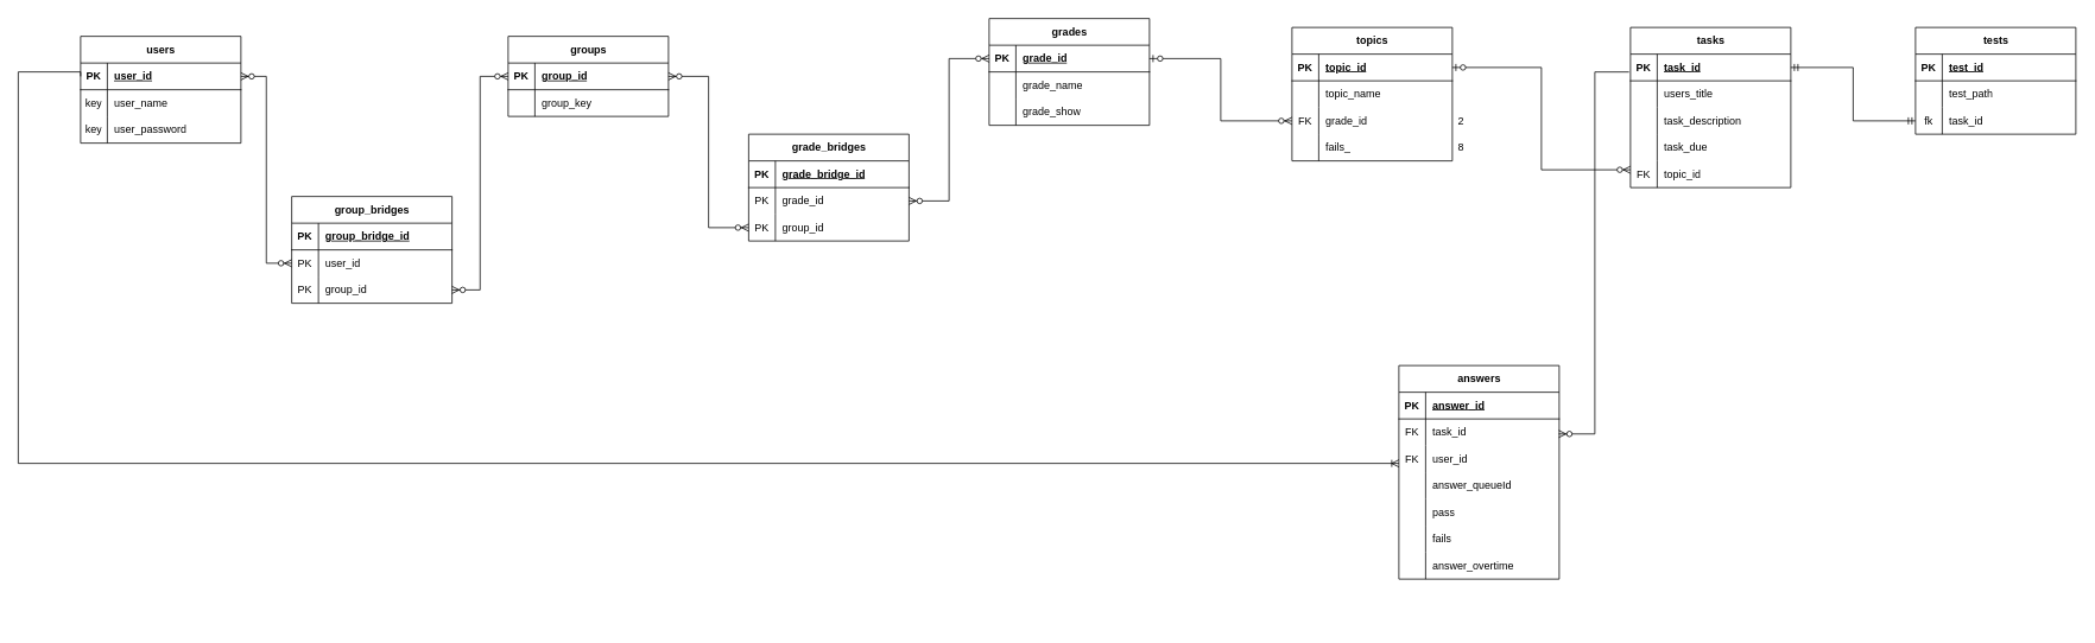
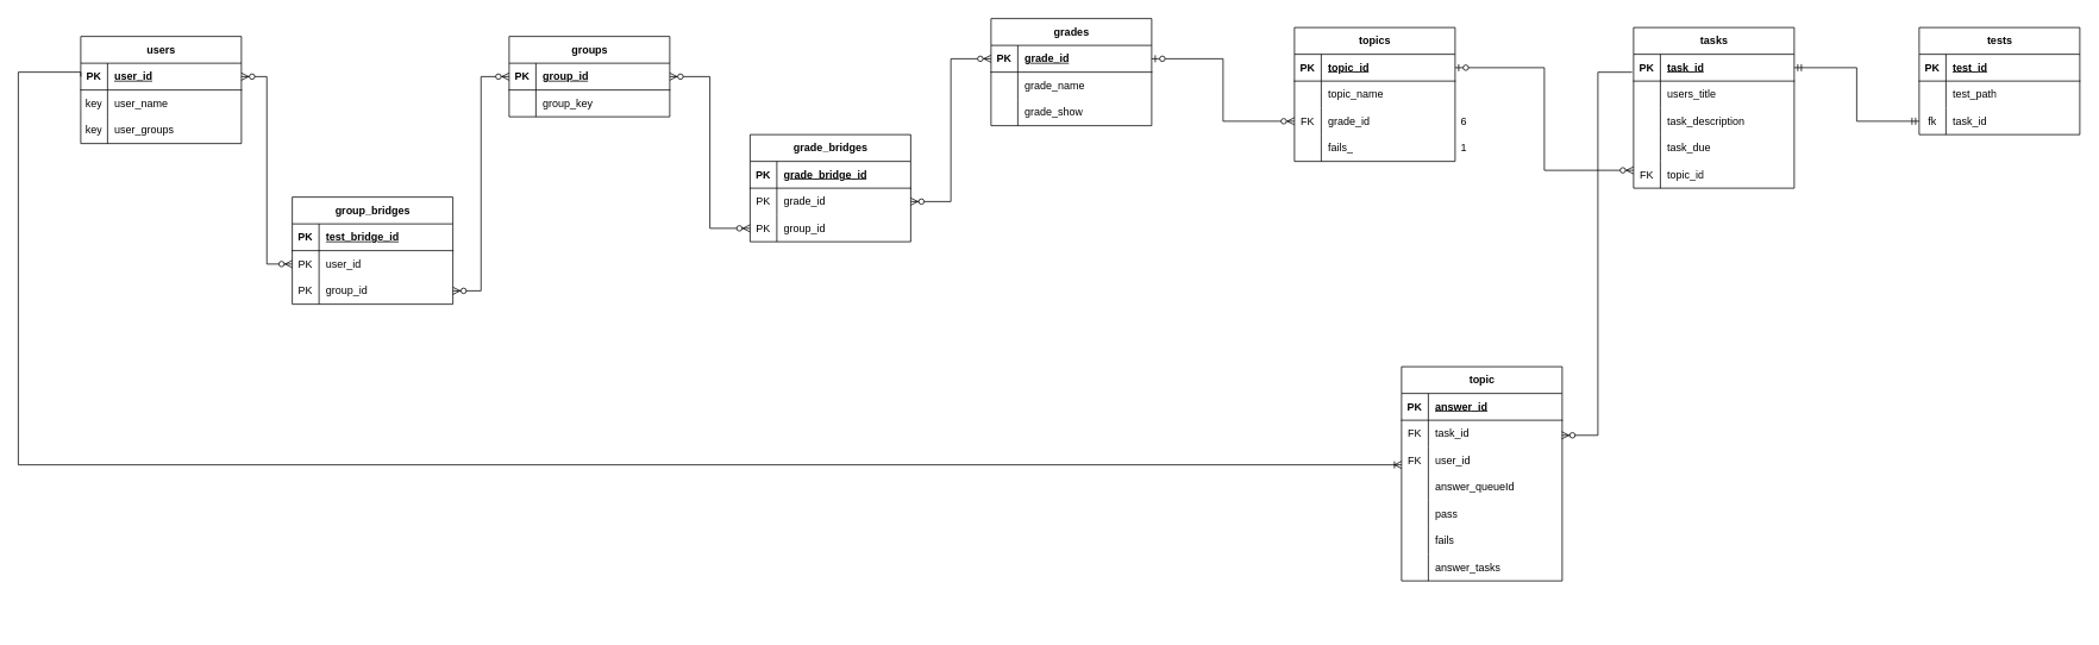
- <mxCell id="121" value="2" style="text;html=1;align=center;verticalAlign=middle;whiteSpace=wrap;rounded=0;" parent="1" vertex="1"><mxGeometry x="1610" y="120" width="60" height="30" as="geometry" /></mxCell>
+ <mxCell id="121" value="6" style="text;html=1;align=center;verticalAlign=middle;whiteSpace=wrap;rounded=0;" parent="1" vertex="1"><mxGeometry x="1610" y="120" width="60" height="30" as="geometry" /></mxCell>
- <mxCell id="44" value="user_password" style="shape=partialRectangle;connectable=0;fillColor=none;top=0;left=0;bottom=0;right=0;align=left;spacingLeft=6;overflow=hidden;whiteSpace=wrap;html=1;" parent="42" vertex="1"><mxGeometry x="30" width="150" height="30" as="geometry"><mxRectangle width="150" height="30" as="alternateBounds" /></mxGeometry></mxCell>
+ <mxCell id="44" value="user_groups" style="shape=partialRectangle;connectable=0;fillColor=none;top=0;left=0;bottom=0;right=0;align=left;spacingLeft=6;overflow=hidden;whiteSpace=wrap;html=1;" parent="42" vertex="1"><mxGeometry x="30" width="150" height="30" as="geometry"><mxRectangle width="150" height="30" as="alternateBounds" /></mxGeometry></mxCell>
- <mxCell id="120" value="8" style="text;html=1;align=center;verticalAlign=middle;whiteSpace=wrap;rounded=0;" parent="1" vertex="1"><mxGeometry x="1610" y="150" width="60" height="30" as="geometry" /></mxCell>
+ <mxCell id="120" value="1" style="text;html=1;align=center;verticalAlign=middle;whiteSpace=wrap;rounded=0;" parent="1" vertex="1"><mxGeometry x="1610" y="150" width="60" height="30" as="geometry" /></mxCell>
- <mxCell id="49" value="group_bridge_id" style="shape=partialRectangle;connectable=0;fillColor=none;top=0;left=0;bottom=0;right=0;align=left;spacingLeft=6;fontStyle=5;overflow=hidden;whiteSpace=wrap;html=1;" parent="47" vertex="1"><mxGeometry x="30" width="150" height="30" as="geometry"><mxRectangle width="150" height="30" as="alternateBounds" /></mxGeometry></mxCell>
+ <mxCell id="49" value="test_bridge_id" style="shape=partialRectangle;connectable=0;fillColor=none;top=0;left=0;bottom=0;right=0;align=left;spacingLeft=6;fontStyle=5;overflow=hidden;whiteSpace=wrap;html=1;" parent="47" vertex="1"><mxGeometry x="30" width="150" height="30" as="geometry"><mxRectangle width="150" height="30" as="alternateBounds" /></mxGeometry></mxCell>
- <mxCell id="95" value="answers" style="shape=table;startSize=30;container=1;collapsible=1;childLayout=tableLayout;fixedRows=1;rowLines=0;fontStyle=1;align=center;resizeLast=1;html=1;" parent="1" vertex="1"><mxGeometry x="1570" y="410" width="180" height="240" as="geometry" /></mxCell>
+ <mxCell id="95" value="topic" style="shape=table;startSize=30;container=1;collapsible=1;childLayout=tableLayout;fixedRows=1;rowLines=0;fontStyle=1;align=center;resizeLast=1;html=1;" parent="1" vertex="1"><mxGeometry x="1570" y="410" width="180" height="240" as="geometry" /></mxCell>
- <mxCell id="116" value="answer_overtime" style="shape=partialRectangle;connectable=0;fillColor=none;top=0;left=0;bottom=0;right=0;align=left;spacingLeft=6;overflow=hidden;whiteSpace=wrap;html=1;" parent="114" vertex="1"><mxGeometry x="30" width="150" height="30" as="geometry"><mxRectangle width="150" height="30" as="alternateBounds" /></mxGeometry></mxCell>
+ <mxCell id="116" value="answer_tasks" style="shape=partialRectangle;connectable=0;fillColor=none;top=0;left=0;bottom=0;right=0;align=left;spacingLeft=6;overflow=hidden;whiteSpace=wrap;html=1;" parent="114" vertex="1"><mxGeometry x="30" width="150" height="30" as="geometry"><mxRectangle width="150" height="30" as="alternateBounds" /></mxGeometry></mxCell>
